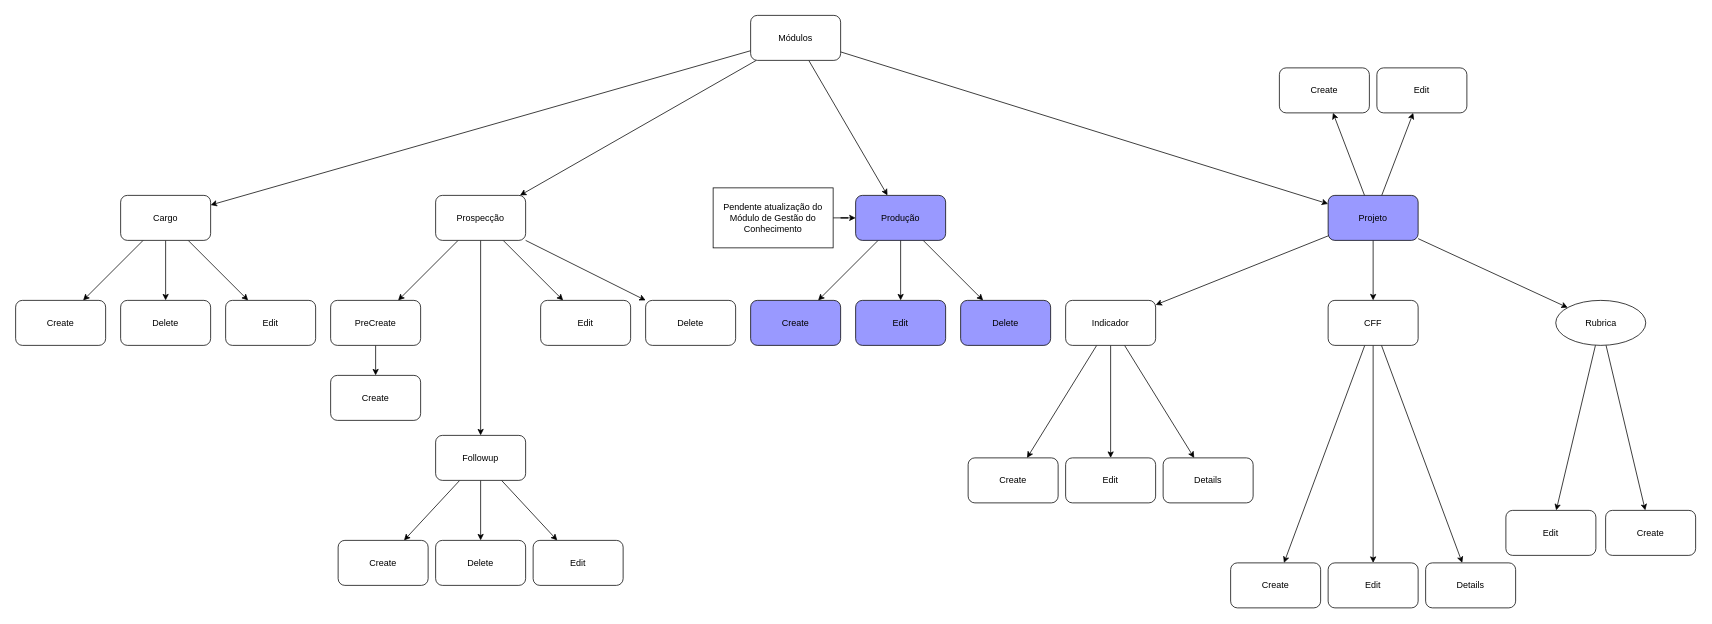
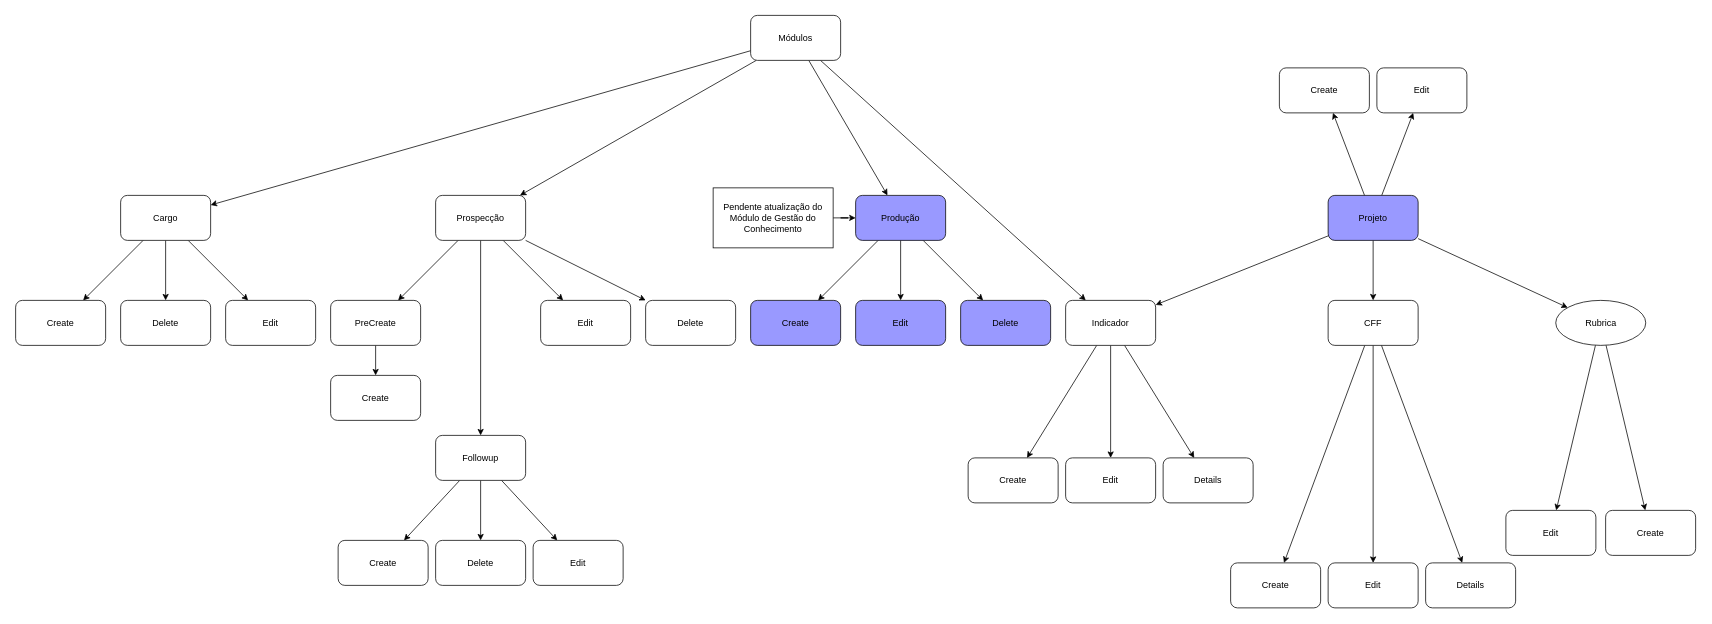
- <mxCell id="5" style="rounded=0;orthogonalLoop=1;jettySize=auto;html=1;" parent="1" source="6" target="20" edge="1"><mxGeometry relative="1" as="geometry" /></mxCell>
+ <mxCell id="5" style="rounded=0;orthogonalLoop=1;jettySize=auto;html=1;" parent="1" source="6" target="46" edge="1"><mxGeometry relative="1" as="geometry" /></mxCell>
